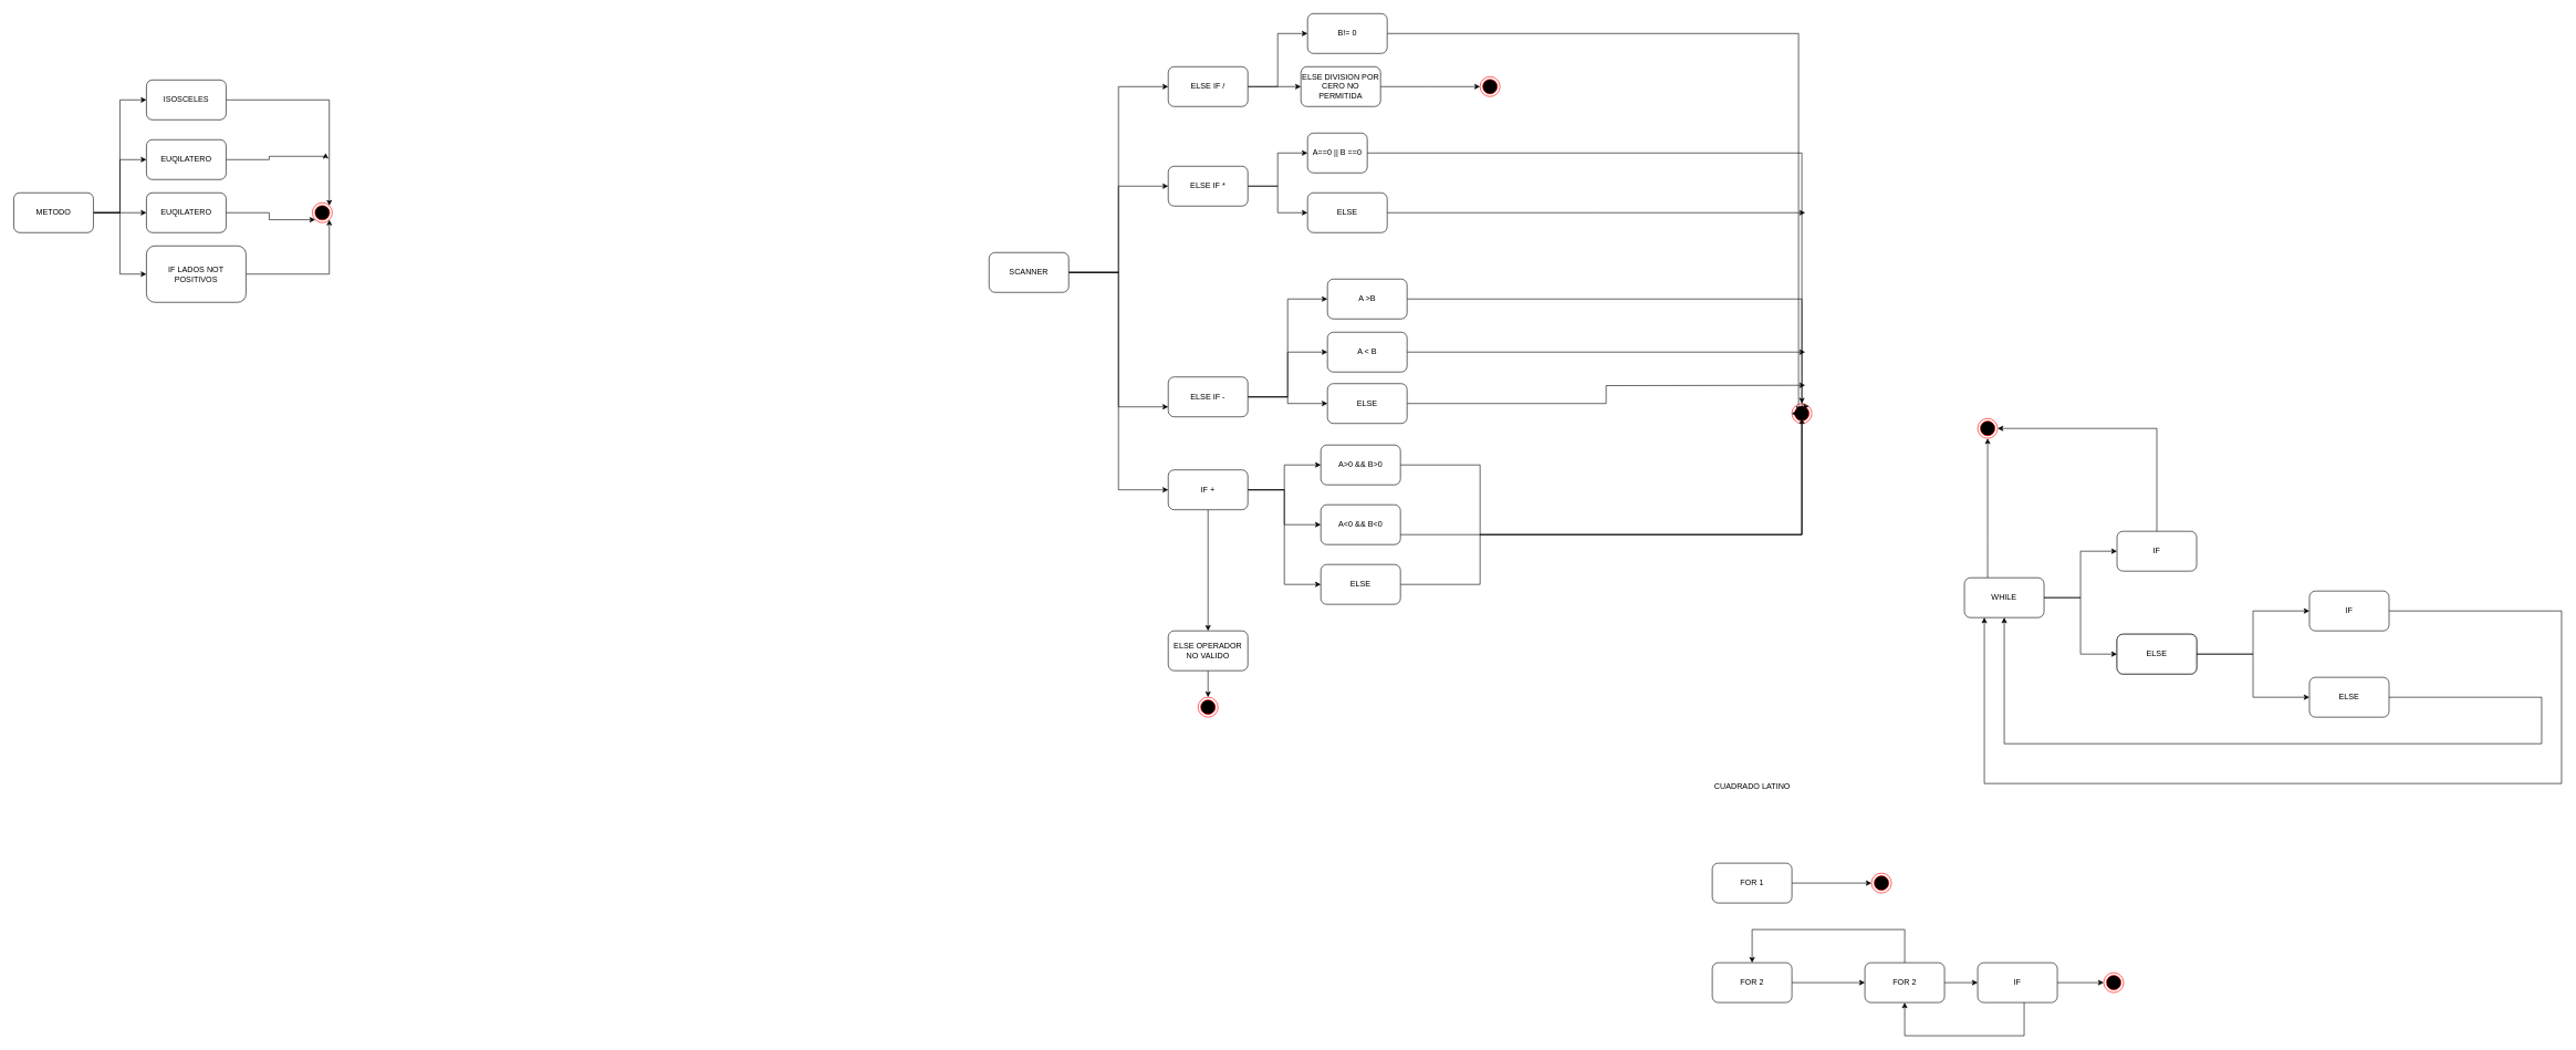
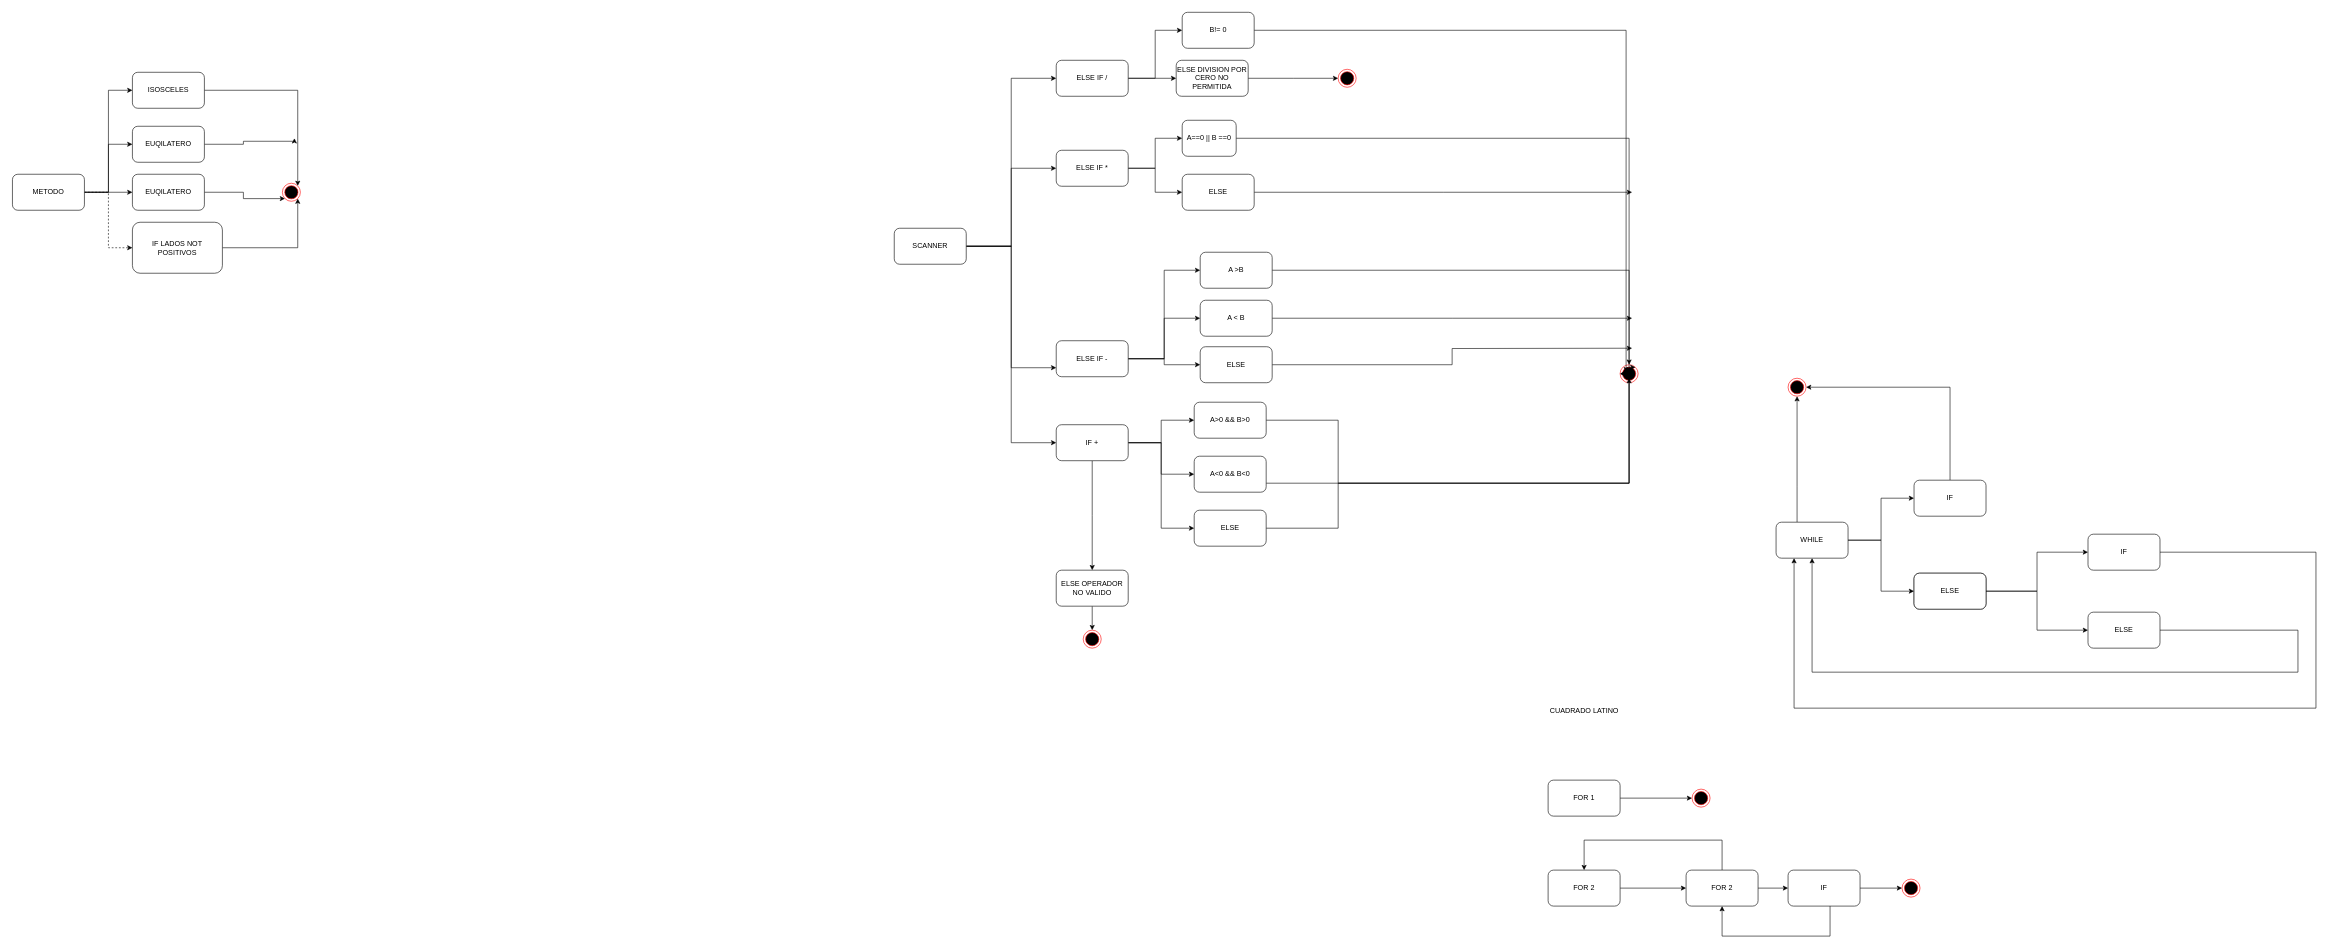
- <mxCell id="66" style="edgeStyle=orthogonalEdgeStyle;rounded=0;orthogonalLoop=1;jettySize=auto;html=1;entryX=0;entryY=0.5;entryDx=0;entryDy=0;" parent="1" source="69" target="62" edge="1"><mxGeometry relative="1" as="geometry" /></mxCell>
+ <mxCell id="66" style="edgeStyle=orthogonalEdgeStyle;rounded=0;orthogonalLoop=1;jettySize=auto;html=1;entryX=0;entryY=0.5;entryDx=0;entryDy=0;dashed=1;" parent="1" source="69" target="62" edge="1"><mxGeometry relative="1" as="geometry" /></mxCell>
